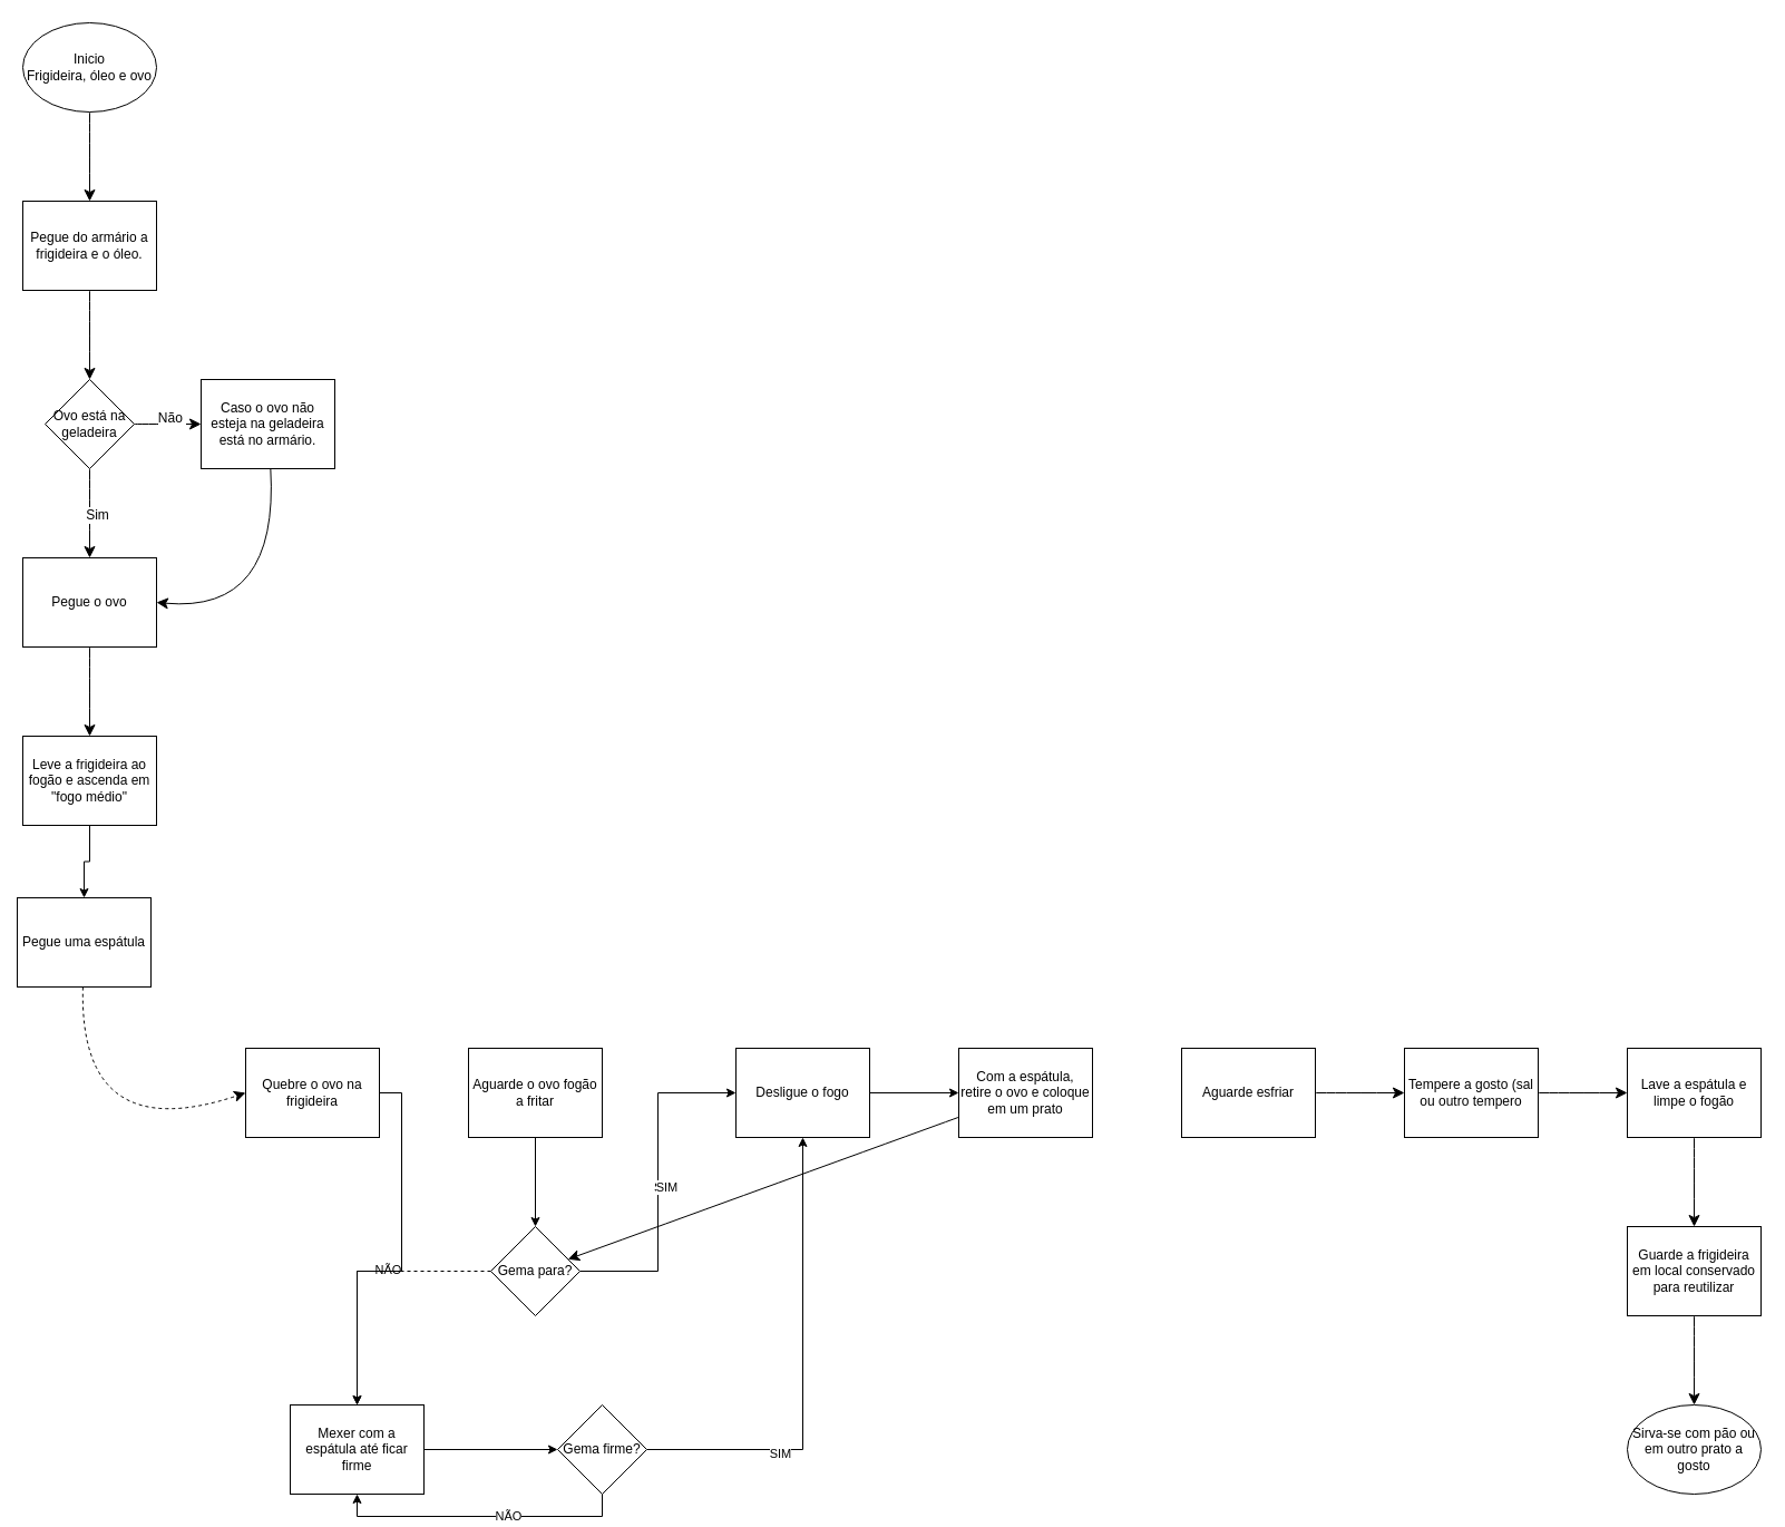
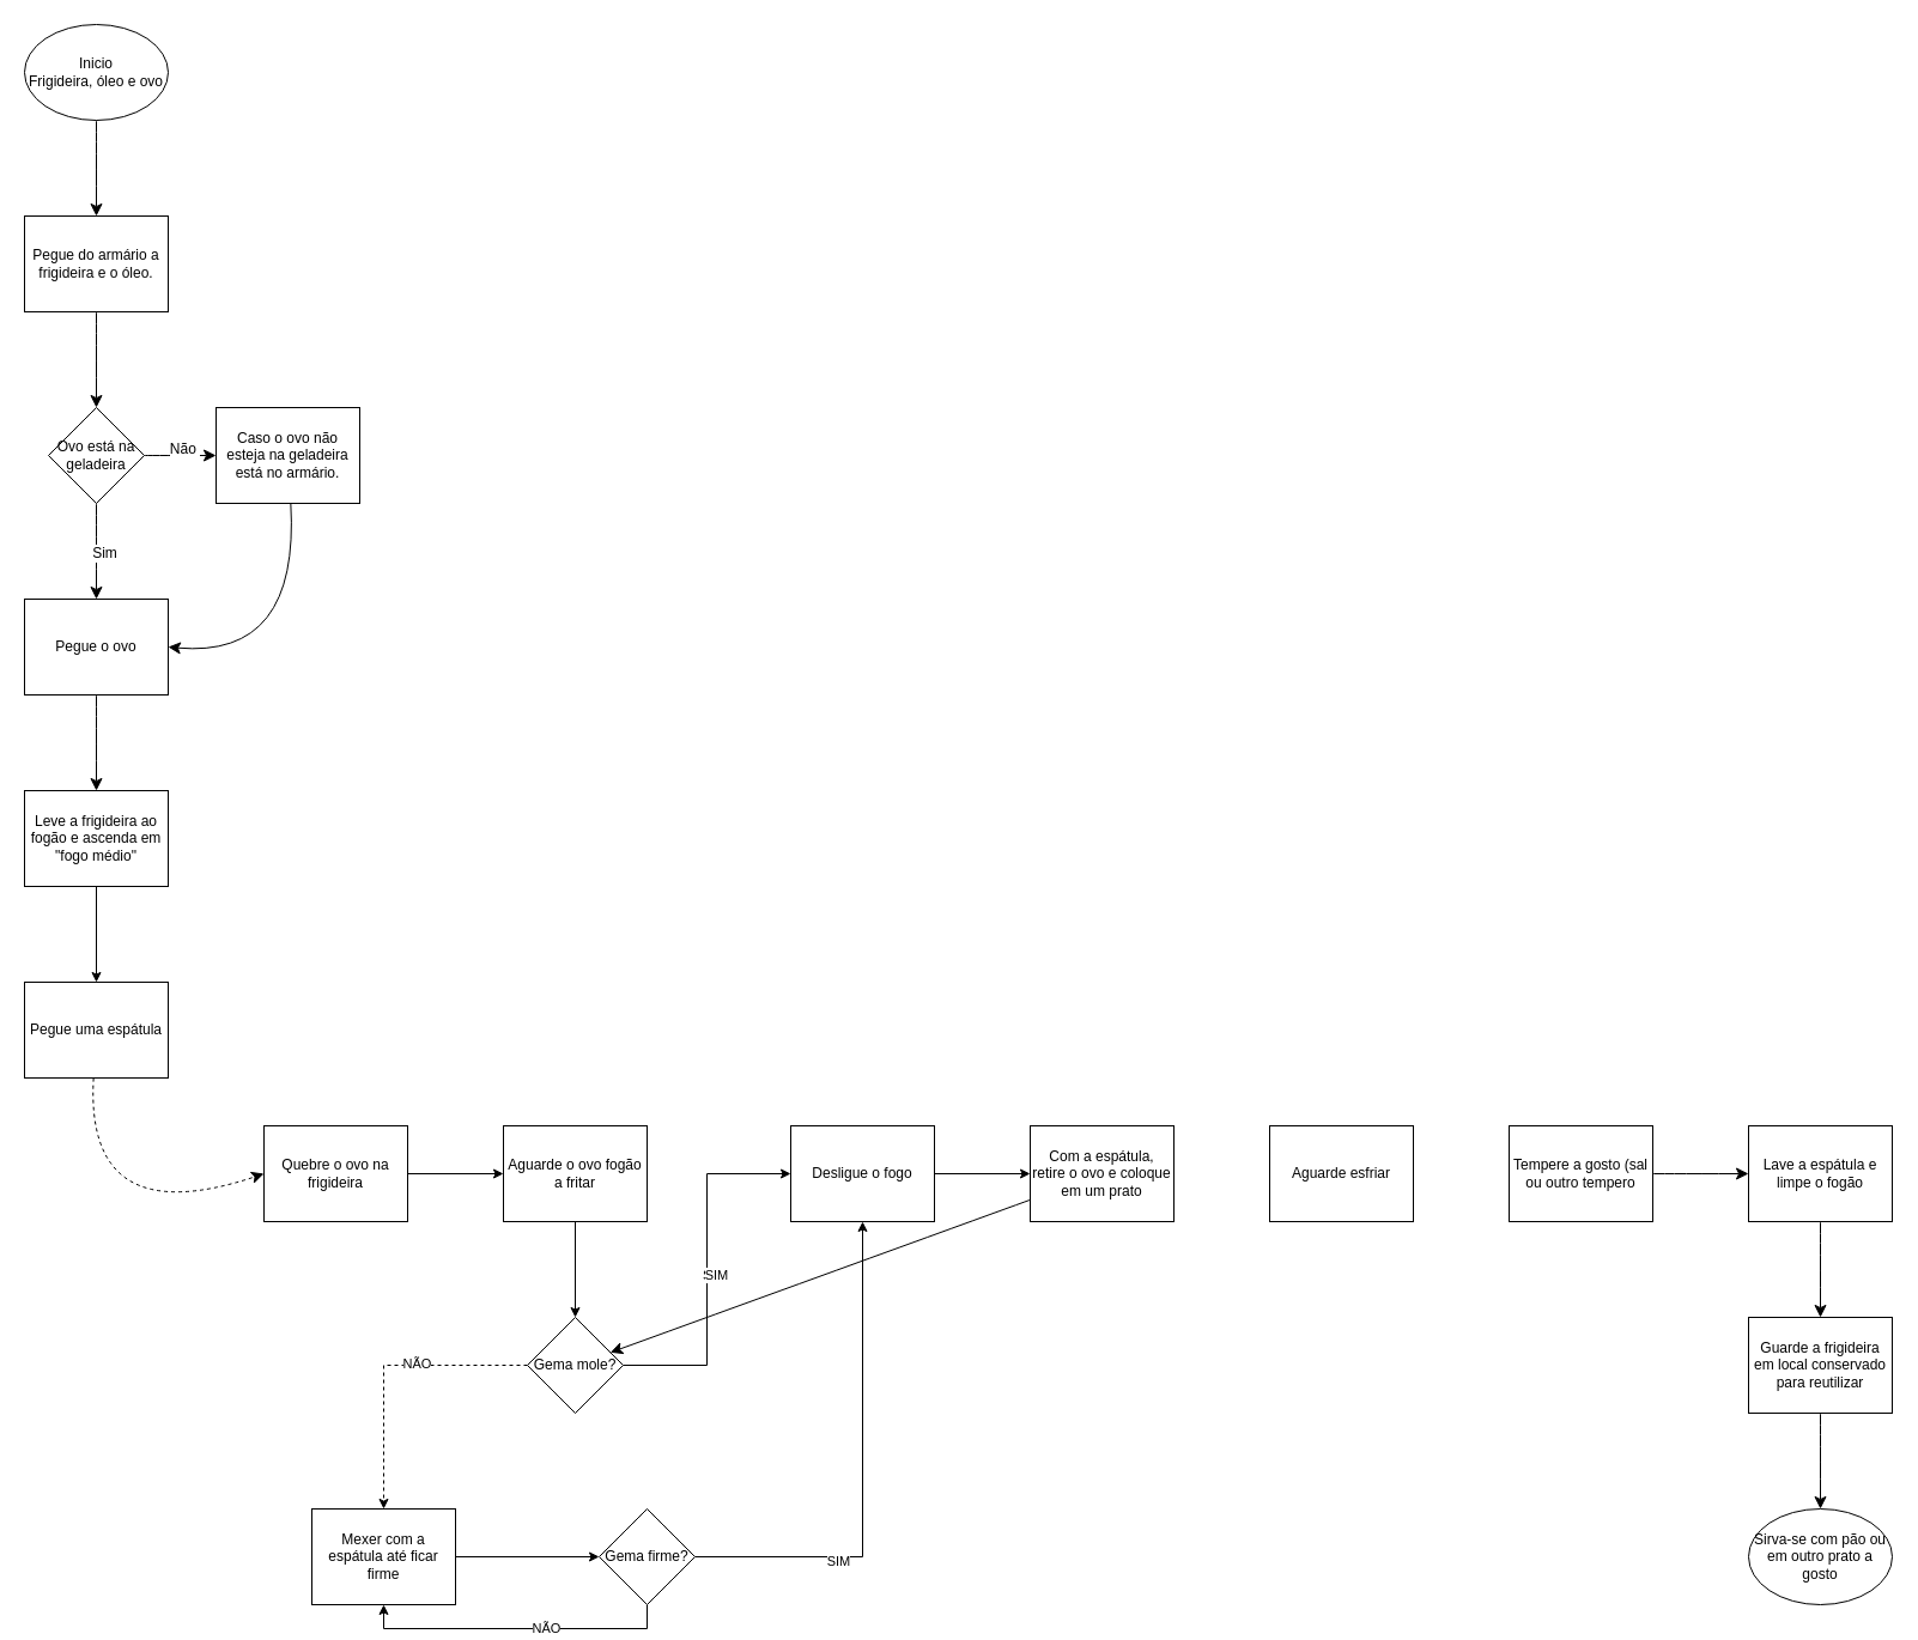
- <mxCell id="23" value="Pegue uma espátula" style="rounded=0;whiteSpace=wrap;html=1;" parent="1" vertex="1"><mxGeometry x="15" y="805" width="120" height="80" as="geometry" /></mxCell>
+ <mxCell id="23" value="Pegue uma espátula" style="rounded=0;whiteSpace=wrap;html=1;" parent="1" vertex="1"><mxGeometry x="20" y="820" width="120" height="80" as="geometry" /></mxCell>
- <mxCell id="41" value="" style="edgeStyle=none;curved=1;rounded=0;orthogonalLoop=1;jettySize=auto;html=1;fontSize=12;startSize=8;endSize=8;" edge="1" parent="1" source="42" target="44"><mxGeometry relative="1" as="geometry" /></mxCell>
- <mxCell id="20" style="edgeStyle=orthogonalEdgeStyle;rounded=0;orthogonalLoop=1;jettySize=auto;html=1;exitX=1;exitY=0.5;exitDx=0;exitDy=0;" parent="1" source="21" target="19" edge="1"><mxGeometry relative="1" as="geometry" /></mxCell>
+ <mxCell id="20" style="edgeStyle=orthogonalEdgeStyle;rounded=0;orthogonalLoop=1;jettySize=auto;html=1;exitX=1;exitY=0.5;exitDx=0;exitDy=0;entryX=0;entryY=0.5;entryDx=0;entryDy=0;" parent="1" source="21" target="5" edge="1"><mxGeometry relative="1" as="geometry" /></mxCell>
- <mxCell id="11" value="Gema para?" style="rhombus;whiteSpace=wrap;html=1;" parent="1" vertex="1"><mxGeometry x="440" y="1100" width="80" height="80" as="geometry" /></mxCell>
+ <mxCell id="11" value="Gema mole?" style="rhombus;whiteSpace=wrap;html=1;" parent="1" vertex="1"><mxGeometry x="440" y="1100" width="80" height="80" as="geometry" /></mxCell>
